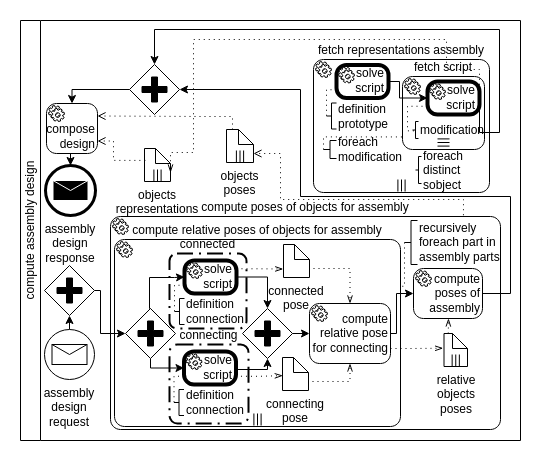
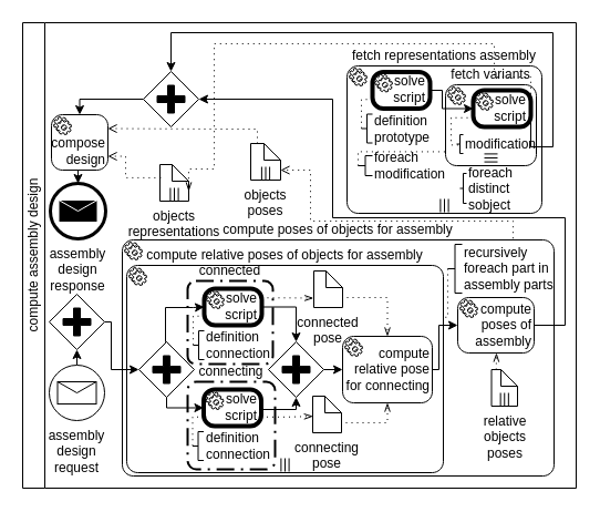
- <mxCell id="4" value="fetch script" style="points=[[0.25,0,0],[0.5,0,0],[0.75,0,0],[1,0.25,0],[1,0.5,0],[1,0.75,0],[0.75,1,0],[0.5,1,0],[0.25,1,0],[0,0.75,0],[0,0.5,0],[0,0.25,0]];shape=mxgraph.bpmn.task;whiteSpace=wrap;rectStyle=rounded;size=10;html=1;container=1;expand=0;collapsible=0;taskMarker=service;isLoopSub=0;isLoopMultiSeq=1;bpmnShapeType=task;isLoopStandard=0;recursiveResize=0;isLoopMultiParallel=0;labelBackgroundColor=none;labelPosition=center;verticalLabelPosition=top;align=center;verticalAlign=bottom;" vertex="1" parent="3"><mxGeometry x="89" y="17" width="82" height="73" as="geometry" /></mxCell>
+ <mxCell id="4" value="fetch variants" style="points=[[0.25,0,0],[0.5,0,0],[0.75,0,0],[1,0.25,0],[1,0.5,0],[1,0.75,0],[0.75,1,0],[0.5,1,0],[0.25,1,0],[0,0.75,0],[0,0.5,0],[0,0.25,0]];shape=mxgraph.bpmn.task;whiteSpace=wrap;rectStyle=rounded;size=10;html=1;container=1;expand=0;collapsible=0;taskMarker=service;isLoopSub=0;isLoopMultiSeq=1;bpmnShapeType=task;isLoopStandard=0;recursiveResize=0;isLoopMultiParallel=0;labelBackgroundColor=none;labelPosition=center;verticalLabelPosition=top;align=center;verticalAlign=bottom;" vertex="1" parent="3"><mxGeometry x="89" y="17" width="82" height="73" as="geometry" /></mxCell>
- <mxCell id="42" value="" style="edgeStyle=elbowEdgeStyle;fontSize=12;html=1;endFill=0;startFill=0;endSize=6;startSize=6;dashed=1;dashPattern=1 4;endArrow=openThin;startArrow=none;rounded=0;exitX=1;exitY=0.75;exitDx=0;exitDy=0;exitPerimeter=0;entryX=-0.035;entryY=0.446;entryDx=0;entryDy=0;entryPerimeter=0;" edge="1" parent="15" source="45" target="43"><mxGeometry width="160" relative="1" as="geometry"><mxPoint x="156" y="281" as="sourcePoint" /><mxPoint x="340" y="261" as="targetPoint" /><Array as="points"><mxPoint x="300" y="133" /><mxPoint x="290" y="163" /><mxPoint x="270" y="183" /></Array></mxGeometry></mxCell>
